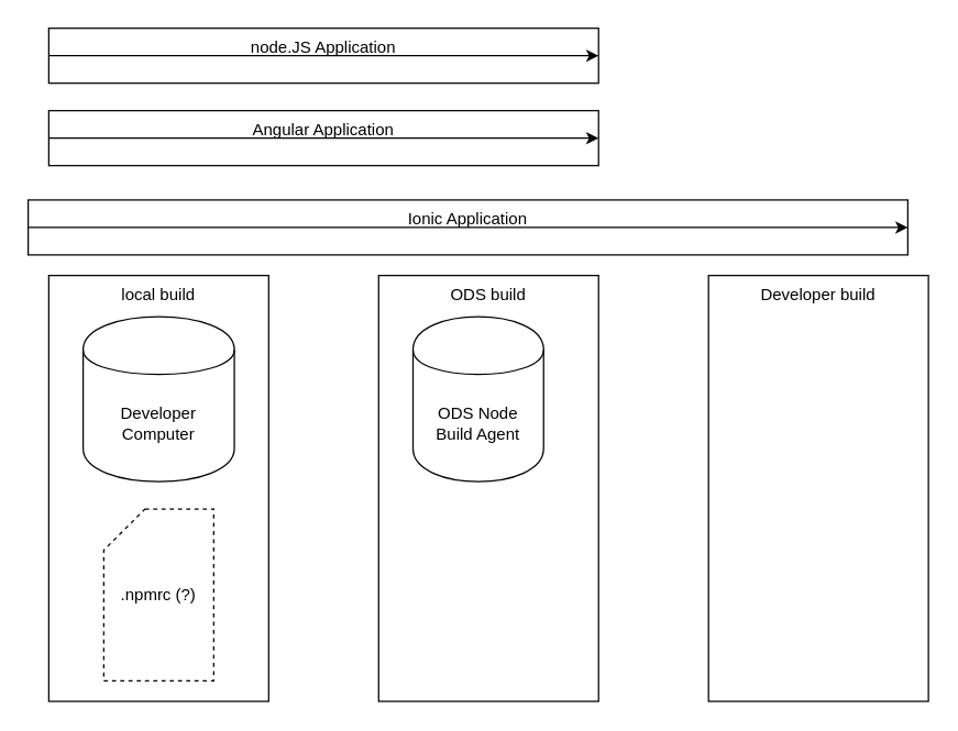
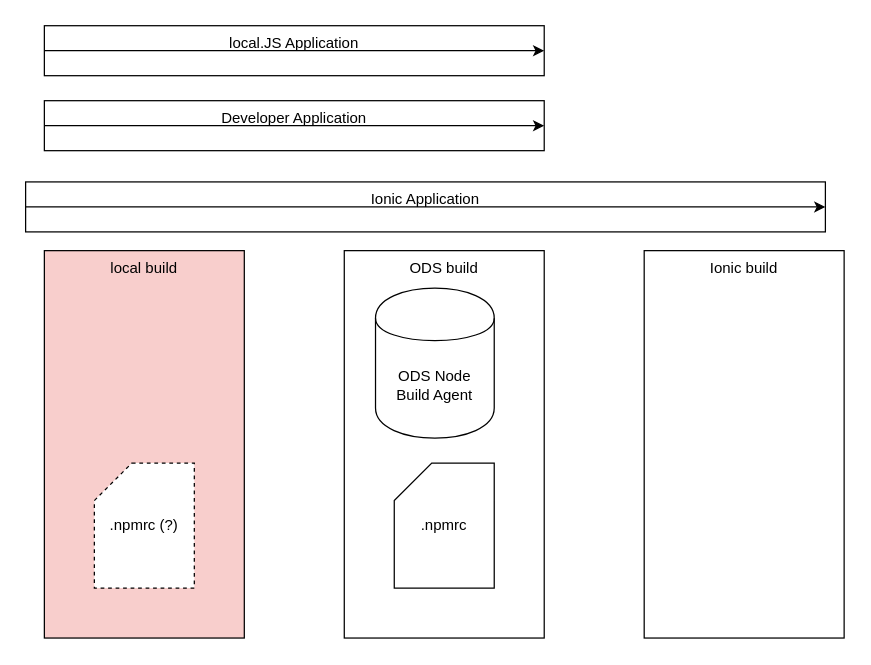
- <mxCell id="2" value="node.JS Application" style="rounded=0;whiteSpace=wrap;html=1;verticalAlign=top;" vertex="1" parent="1"><mxGeometry x="35" y="20" width="400" height="40" as="geometry" /></mxCell>
+ <mxCell id="2" value="local.JS Application" style="rounded=0;whiteSpace=wrap;html=1;verticalAlign=top;" vertex="1" parent="1"><mxGeometry x="35" y="20" width="400" height="40" as="geometry" /></mxCell>
- <mxCell id="14" value="Angular Application" style="rounded=0;whiteSpace=wrap;html=1;verticalAlign=top;" vertex="1" parent="1"><mxGeometry x="35" y="80" width="400" height="40" as="geometry" /></mxCell>
+ <mxCell id="14" value="Developer Application" style="rounded=0;whiteSpace=wrap;html=1;verticalAlign=top;" vertex="1" parent="1"><mxGeometry x="35" y="80" width="400" height="40" as="geometry" /></mxCell>
- <mxCell id="13" value="Developer build" style="rounded=0;whiteSpace=wrap;html=1;verticalAlign=top;" vertex="1" parent="12"><mxGeometry width="160" height="310" as="geometry" /></mxCell>
+ <mxCell id="13" value="Ionic build" style="rounded=0;whiteSpace=wrap;html=1;verticalAlign=top;" vertex="1" parent="12"><mxGeometry width="160" height="310" as="geometry" /></mxCell>
- <mxCell id="6" value="&lt;div&gt;Developer Computer&lt;/div&gt;" style="shape=cylinder;whiteSpace=wrap;html=1;boundedLbl=1;backgroundOutline=1;" vertex="1" parent="4"><mxGeometry x="25" y="30" width="110" height="120" as="geometry" /></mxCell>
- <mxCell id="5" value="local build" style="rounded=0;whiteSpace=wrap;html=1;verticalAlign=top;" vertex="1" parent="4"><mxGeometry width="160" height="310" as="geometry" /></mxCell>
+ <mxCell id="5" value="local build" style="rounded=0;whiteSpace=wrap;html=1;verticalAlign=top;fillColor=#f8cecc;" vertex="1" parent="4"><mxGeometry width="160" height="310" as="geometry" /></mxCell>
+ <mxCell id="11" value=".npmrc" style="shape=card;whiteSpace=wrap;html=1;" vertex="1" parent="8"><mxGeometry x="40" y="170" width="80" height="100" as="geometry" /></mxCell>
- <mxCell id="7" value=".npmrc (?)" style="shape=card;whiteSpace=wrap;html=1;dashed=1;" vertex="1" parent="4"><mxGeometry x="40" y="170" width="80" height="125" as="geometry" /></mxCell>
+ <mxCell id="7" value=".npmrc (?)" style="shape=card;whiteSpace=wrap;html=1;dashed=1;" vertex="1" parent="4"><mxGeometry x="40" y="170" width="80" height="100" as="geometry" /></mxCell>
